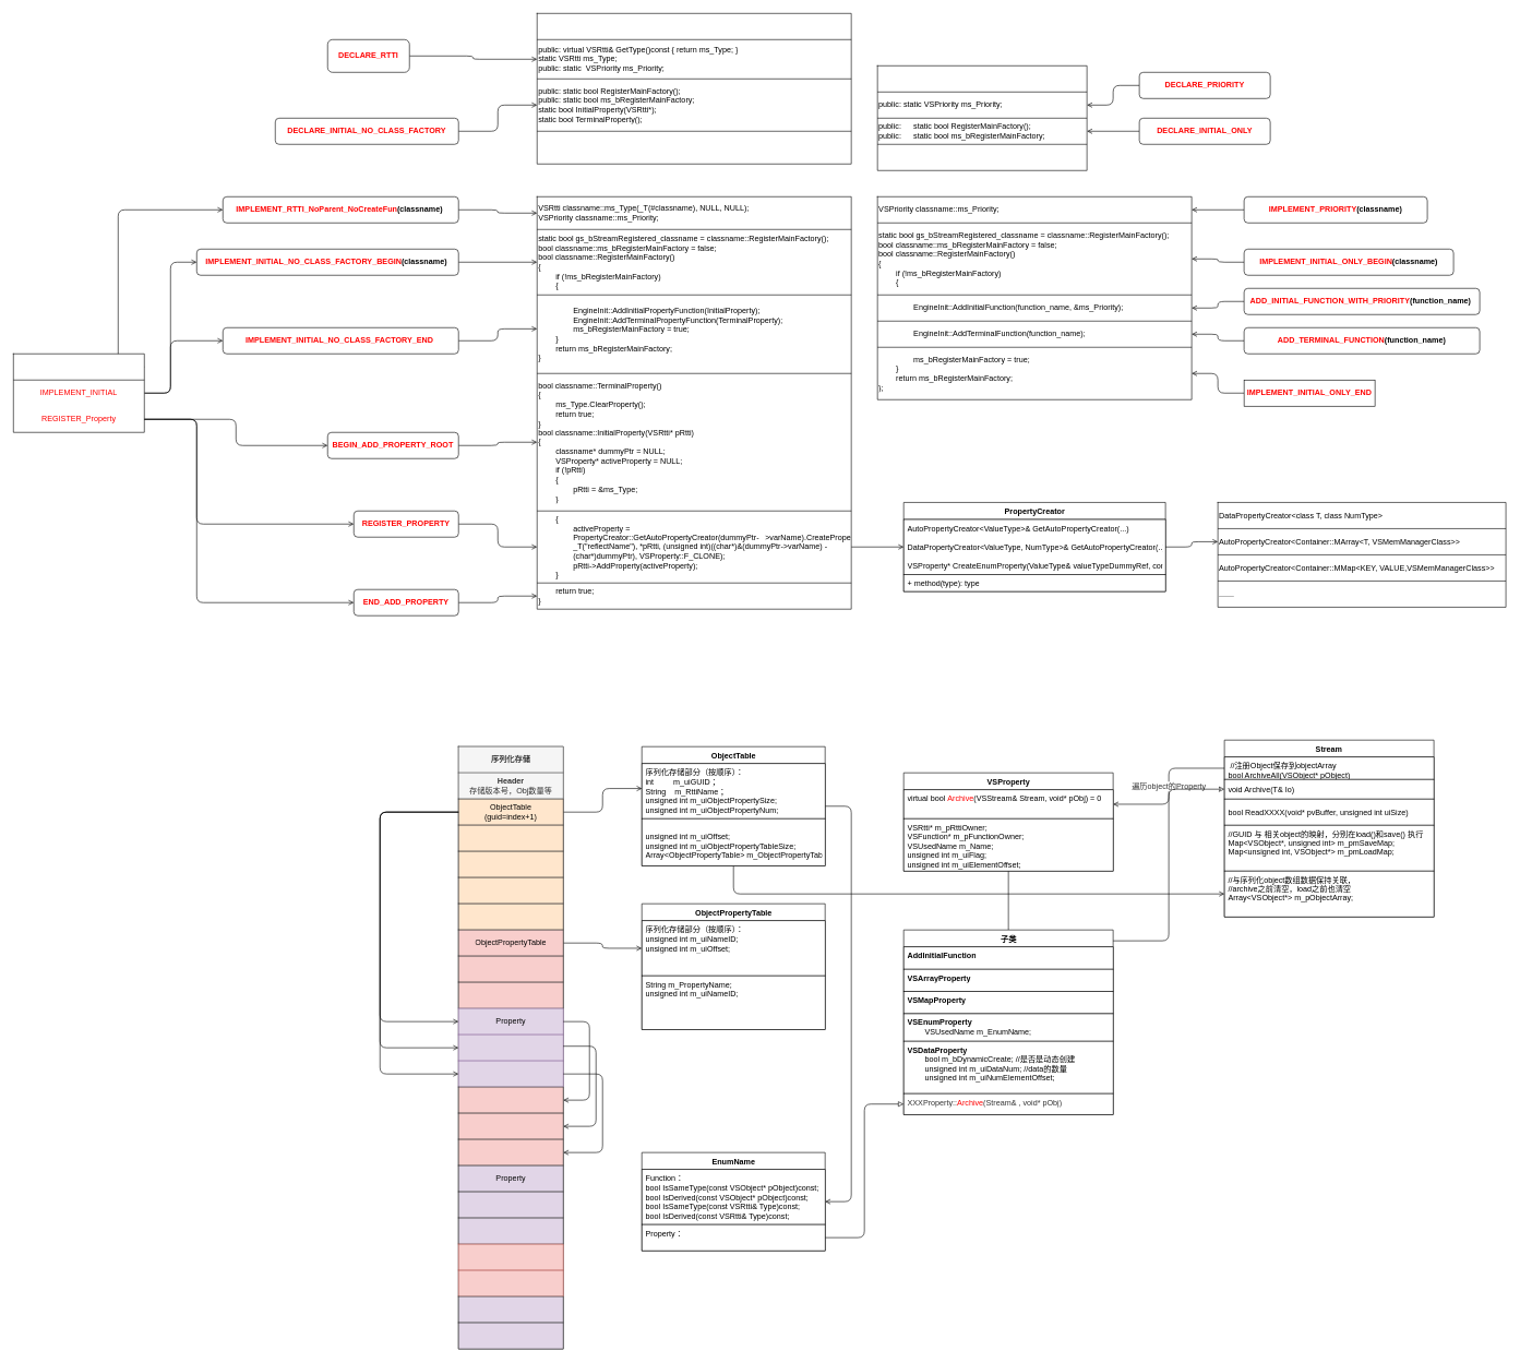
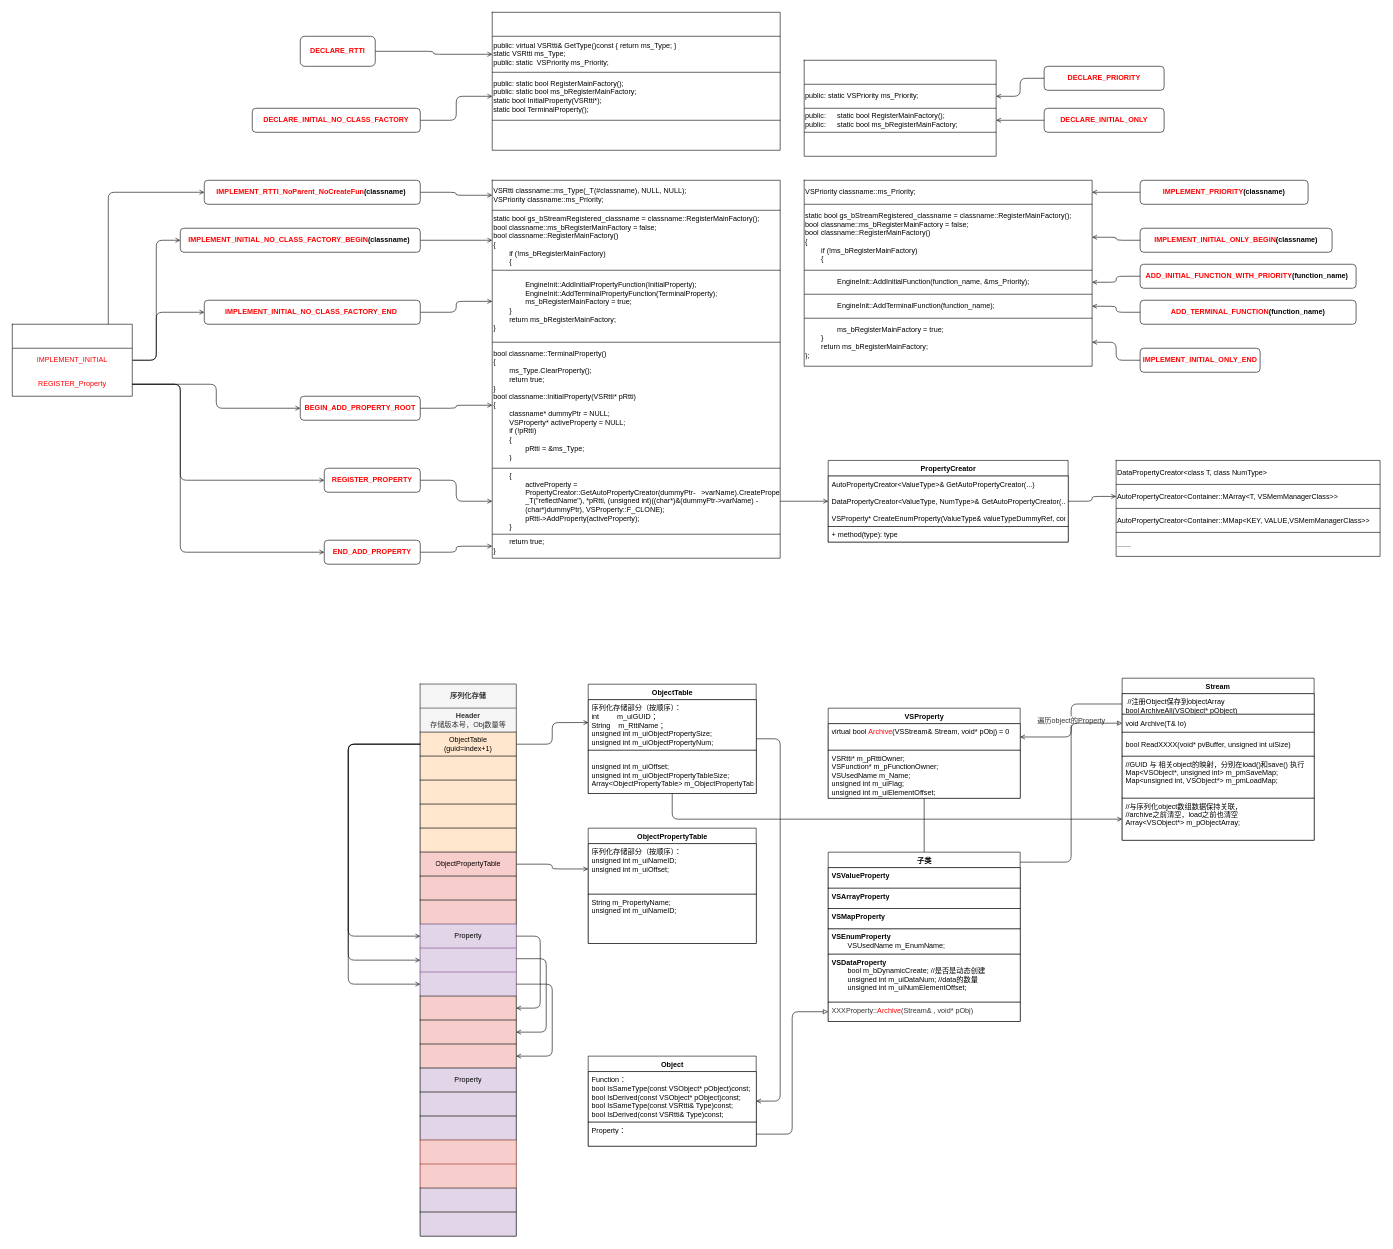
- <mxCell id="86" value="&lt;font color=&quot;#ff0000&quot;&gt;&lt;b&gt;IMPLEMENT_INITIAL_ONLY_END&lt;/b&gt;&lt;/font&gt;" style="whiteSpace=wrap;html=1;fontFamily=Helvetica;fontSize=12;fontColor=rgb(0, 0, 0);align=center;strokeColor=rgb(0, 0, 0);fillColor=rgb(255, 255, 255);rounded=0;" parent="1" vertex="1"><mxGeometry x="1900" y="580" width="200" height="40" as="geometry" /></mxCell>
+ <mxCell id="86" value="&lt;font color=&quot;#ff0000&quot;&gt;&lt;b&gt;IMPLEMENT_INITIAL_ONLY_END&lt;/b&gt;&lt;/font&gt;" style="rounded=1;whiteSpace=wrap;html=1;fontFamily=Helvetica;fontSize=12;fontColor=rgb(0, 0, 0);align=center;strokeColor=rgb(0, 0, 0);fillColor=rgb(255, 255, 255);" parent="1" vertex="1"><mxGeometry x="1900" y="580" width="200" height="40" as="geometry" /></mxCell>
- <mxCell id="174" value="&lt;b&gt;AddInitialFunction&lt;br&gt;&lt;/b&gt;" style="text;strokeColor=default;fillColor=default;align=left;verticalAlign=top;spacingLeft=4;spacingRight=4;overflow=hidden;rotatable=0;points=[[0,0.5],[1,0.5]];portConstraint=eastwest;labelBackgroundColor=none;fontSize=12;fontColor=default;html=1;" parent="173" vertex="1"><mxGeometry y="26" width="320" height="34" as="geometry" /></mxCell>
+ <mxCell id="174" value="&lt;b&gt;VSValueProperty&lt;br&gt;&lt;/b&gt;" style="text;strokeColor=default;fillColor=default;align=left;verticalAlign=top;spacingLeft=4;spacingRight=4;overflow=hidden;rotatable=0;points=[[0,0.5],[1,0.5]];portConstraint=eastwest;labelBackgroundColor=none;fontSize=12;fontColor=default;html=1;" parent="173" vertex="1"><mxGeometry y="26" width="320" height="34" as="geometry" /></mxCell>
- <mxCell id="183" value="&lt;font face=&quot;helvetica&quot;&gt;EnumName&lt;/font&gt;" style="swimlane;fontStyle=1;align=center;verticalAlign=top;childLayout=stackLayout;horizontal=1;startSize=26;horizontalStack=0;resizeParent=1;resizeParentMax=0;resizeLast=0;collapsible=1;marginBottom=0;labelBackgroundColor=none;fontSize=12;fontColor=default;strokeColor=default;strokeWidth=1;fillColor=default;gradientColor=none;html=1;" parent="1" vertex="1"><mxGeometry x="980" y="1760" width="280" height="150" as="geometry" /></mxCell>
+ <mxCell id="183" value="&lt;font face=&quot;helvetica&quot;&gt;Object&lt;/font&gt;" style="swimlane;fontStyle=1;align=center;verticalAlign=top;childLayout=stackLayout;horizontal=1;startSize=26;horizontalStack=0;resizeParent=1;resizeParentMax=0;resizeLast=0;collapsible=1;marginBottom=0;labelBackgroundColor=none;fontSize=12;fontColor=default;strokeColor=default;strokeWidth=1;fillColor=default;gradientColor=none;html=1;" parent="1" vertex="1"><mxGeometry x="980" y="1760" width="280" height="150" as="geometry" /></mxCell>
